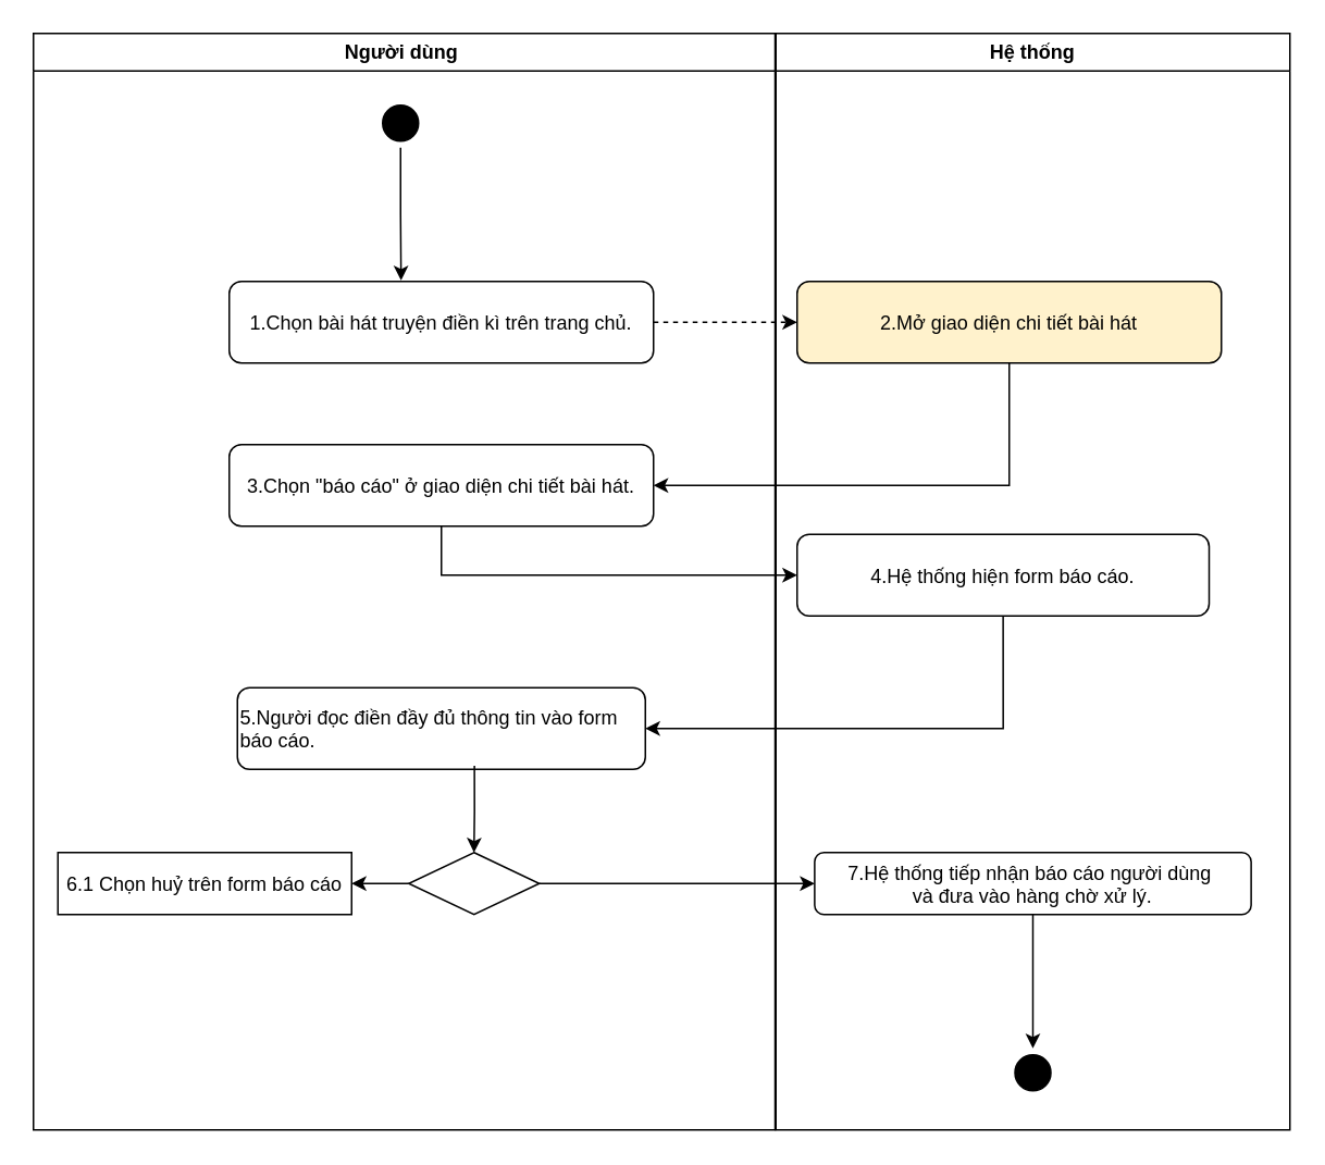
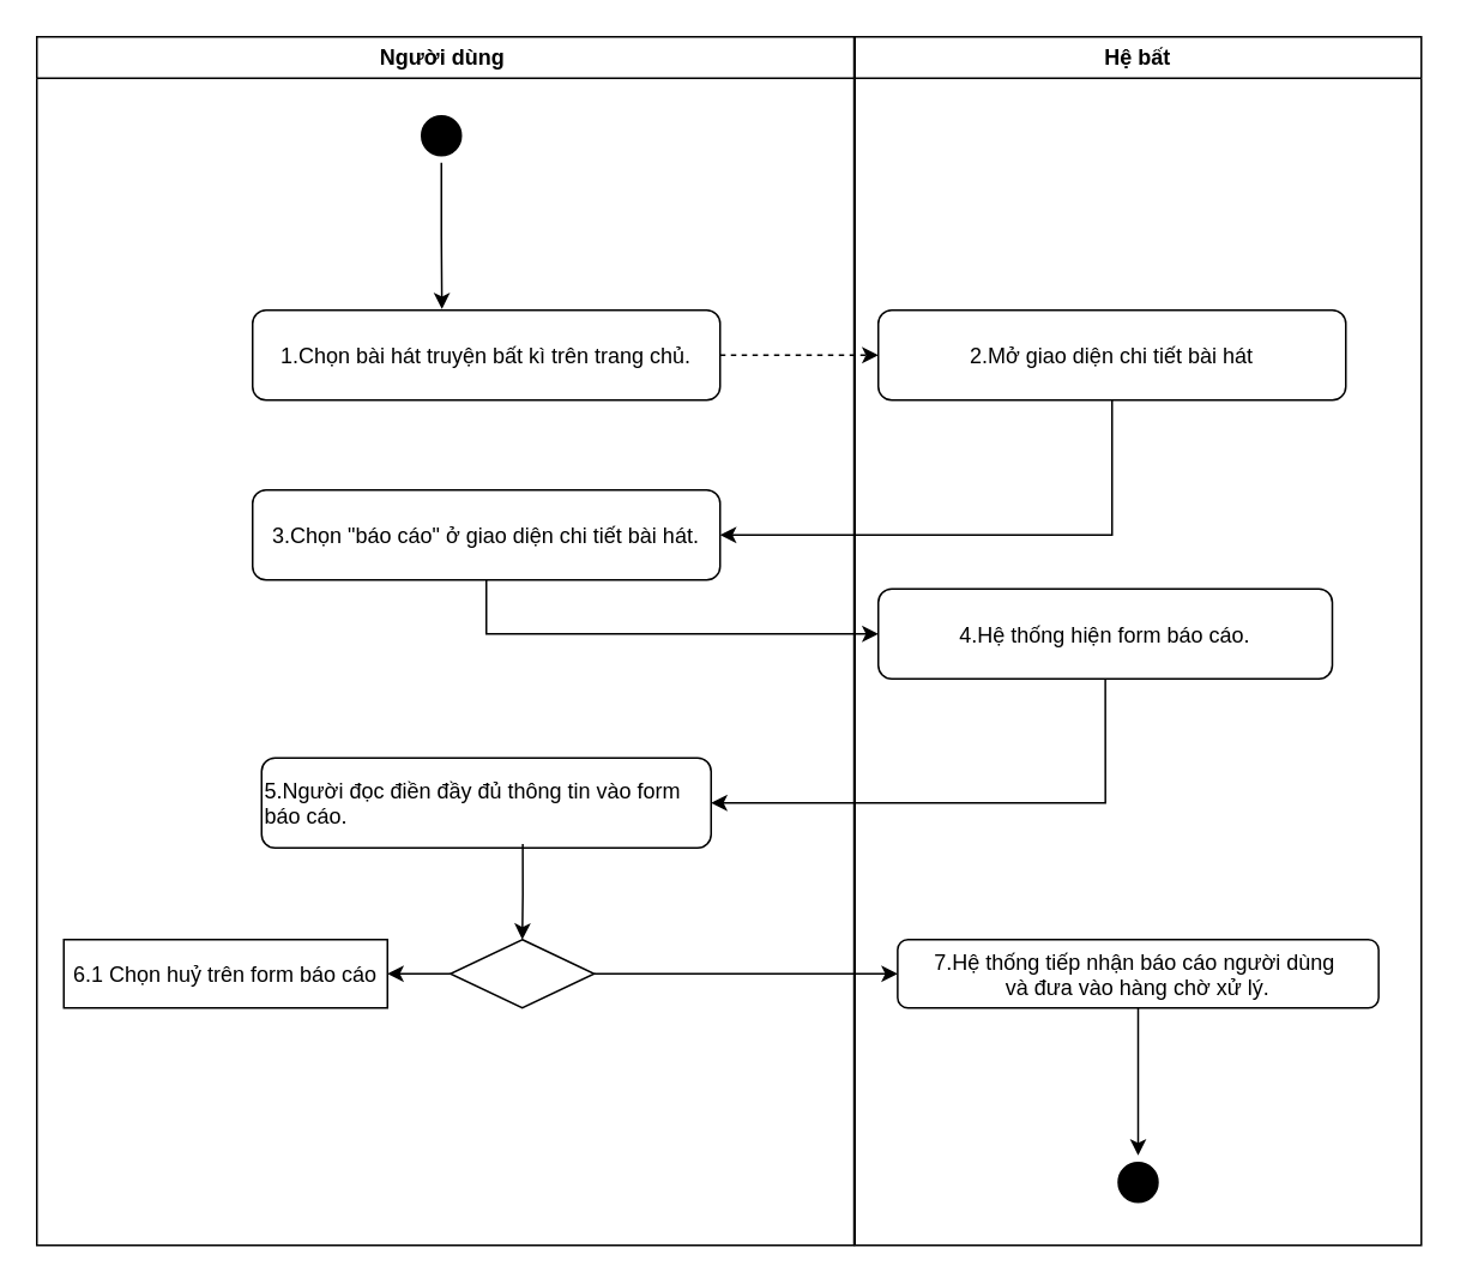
- <mxCell id="12" value="Hệ thống" style="swimlane;whiteSpace=wrap" parent="1" vertex="1"><mxGeometry x="475" y="20" width="315" height="672" as="geometry" /></mxCell>
+ <mxCell id="12" value="Hệ bất" style="swimlane;whiteSpace=wrap" parent="1" vertex="1"><mxGeometry x="475" y="20" width="315" height="672" as="geometry" /></mxCell>
- <mxCell id="17" value="2.Mở giao diện chi tiết bài hát" style="rounded=1;fillColor=#fff2cc;" parent="12" vertex="1"><mxGeometry x="13" y="152" width="260" height="50" as="geometry" /></mxCell>
+ <mxCell id="17" value="2.Mở giao diện chi tiết bài hát" style="rounded=1;" parent="12" vertex="1"><mxGeometry x="13" y="152" width="260" height="50" as="geometry" /></mxCell>
- <mxCell id="10" value="1.Chọn bài hát truyện điền kì trên trang chủ." style="rounded=1;" parent="2" vertex="1"><mxGeometry x="120" y="152" width="260" height="50" as="geometry" /></mxCell>
+ <mxCell id="10" value="1.Chọn bài hát truyện bất kì trên trang chủ." style="rounded=1;" parent="2" vertex="1"><mxGeometry x="120" y="152" width="260" height="50" as="geometry" /></mxCell>
